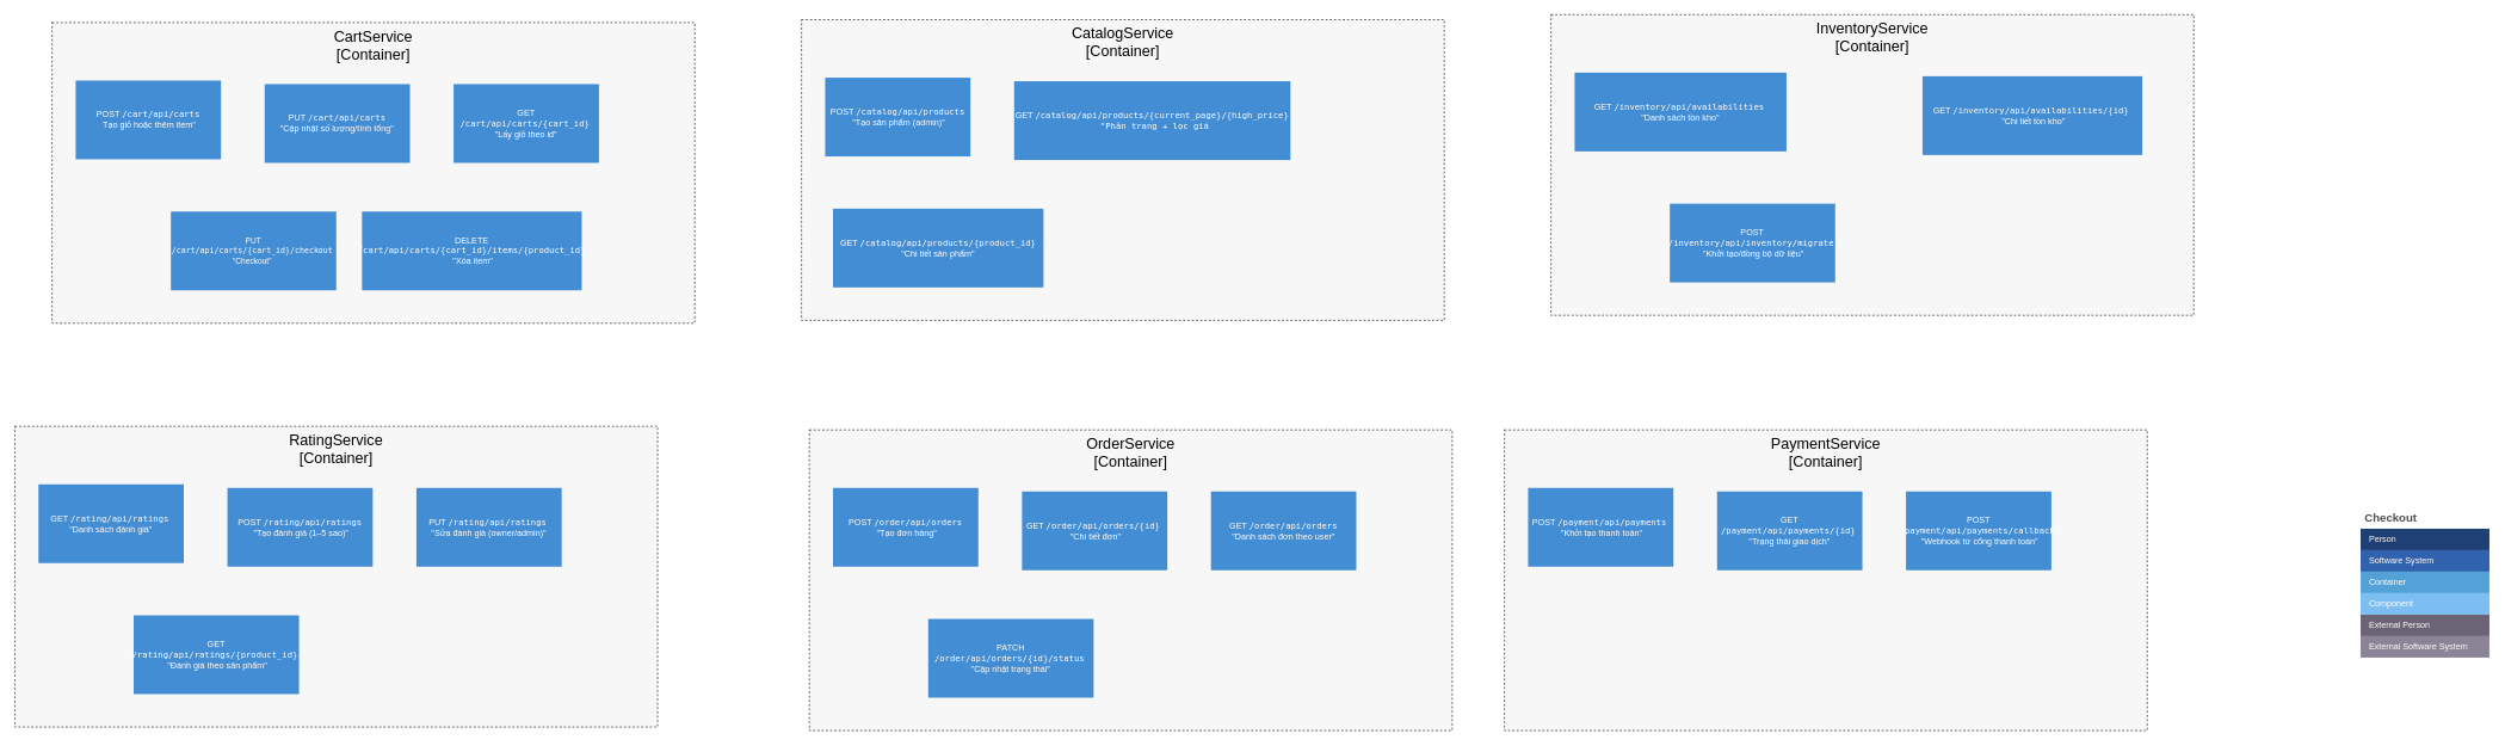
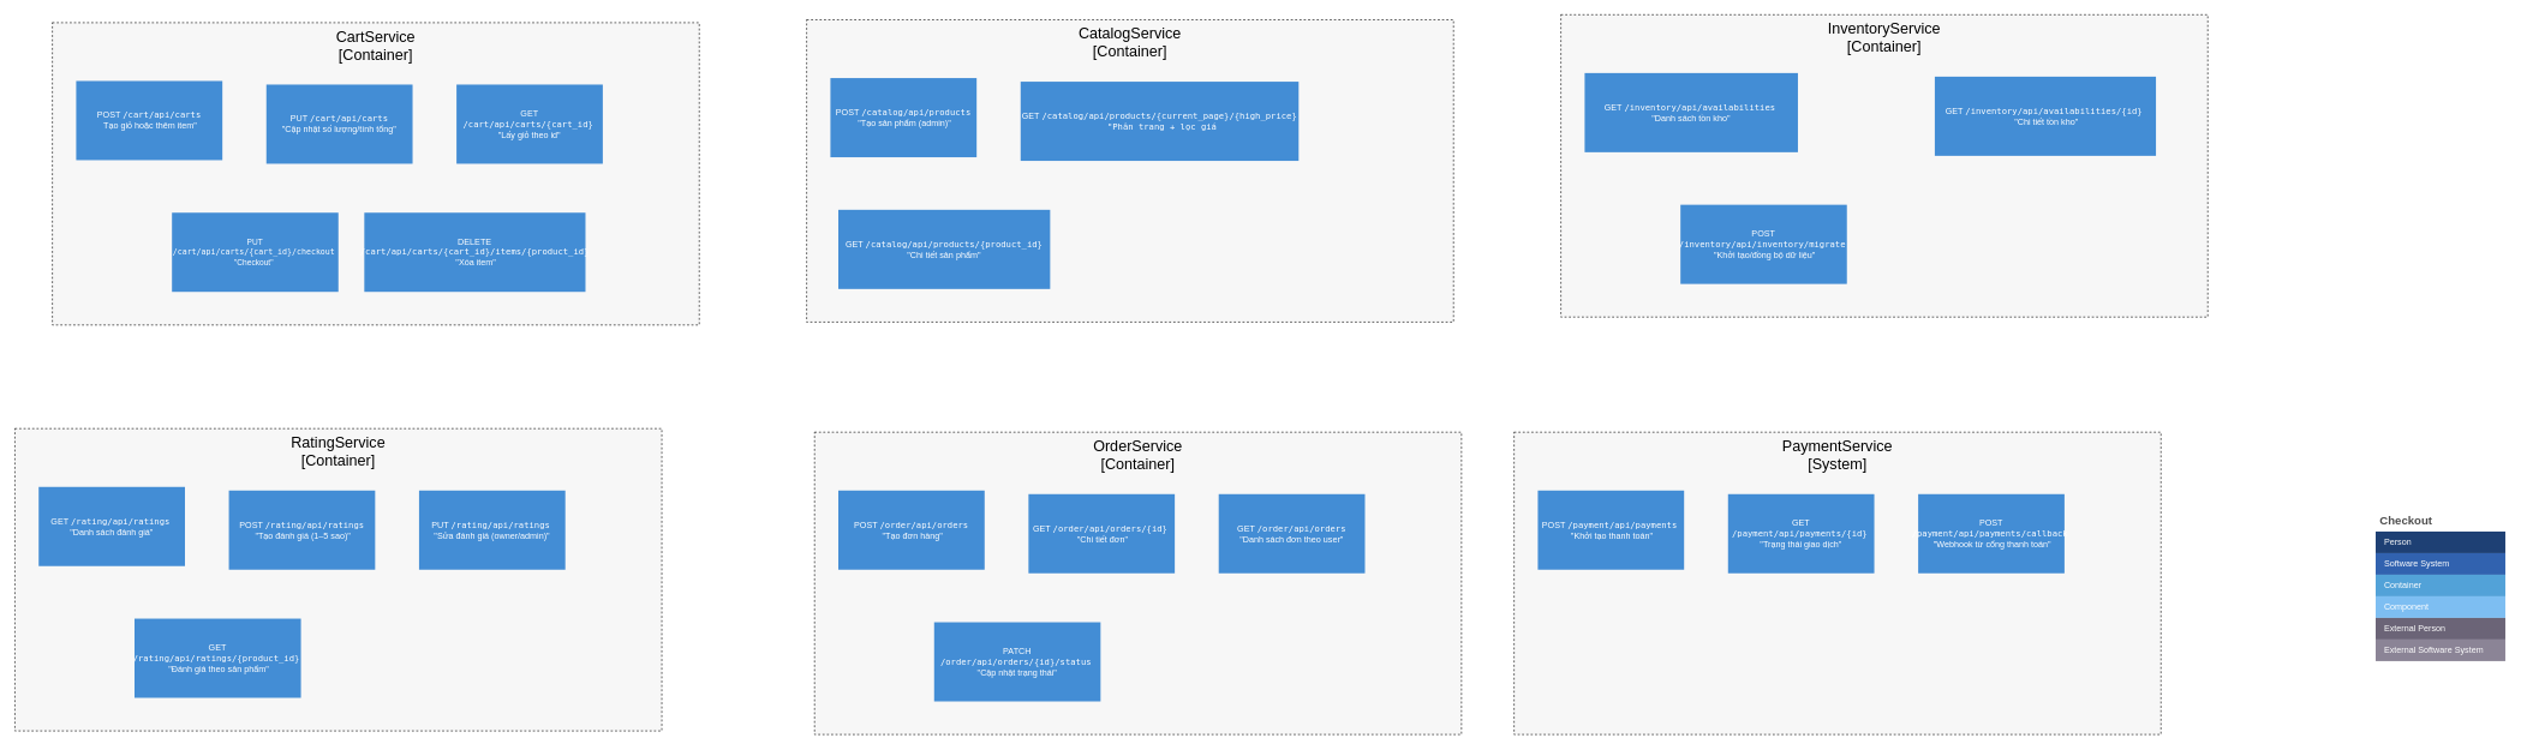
- <mxCell id="32" value="&lt;font style=&quot;font-size: 21px;&quot;&gt;PaymentService&lt;/font&gt;&lt;div&gt;&lt;font style=&quot;font-size: 21px;&quot;&gt;[Container]&lt;/font&gt;&lt;/div&gt;" style="rounded=0;whiteSpace=wrap;html=1;verticalAlign=top;dashed=1;fillColor=light-dark(#f7f7f7, #131313);" vertex="1" parent="31"><mxGeometry width="898" height="420" as="geometry" /></mxCell>
+ <mxCell id="32" value="&lt;font style=&quot;font-size: 21px;&quot;&gt;PaymentService&lt;/font&gt;&lt;div&gt;&lt;font style=&quot;font-size: 21px;&quot;&gt;[System]&lt;/font&gt;&lt;/div&gt;" style="rounded=0;whiteSpace=wrap;html=1;verticalAlign=top;dashed=1;fillColor=light-dark(#f7f7f7, #131313);" vertex="1" parent="31"><mxGeometry width="898" height="420" as="geometry" /></mxCell>
